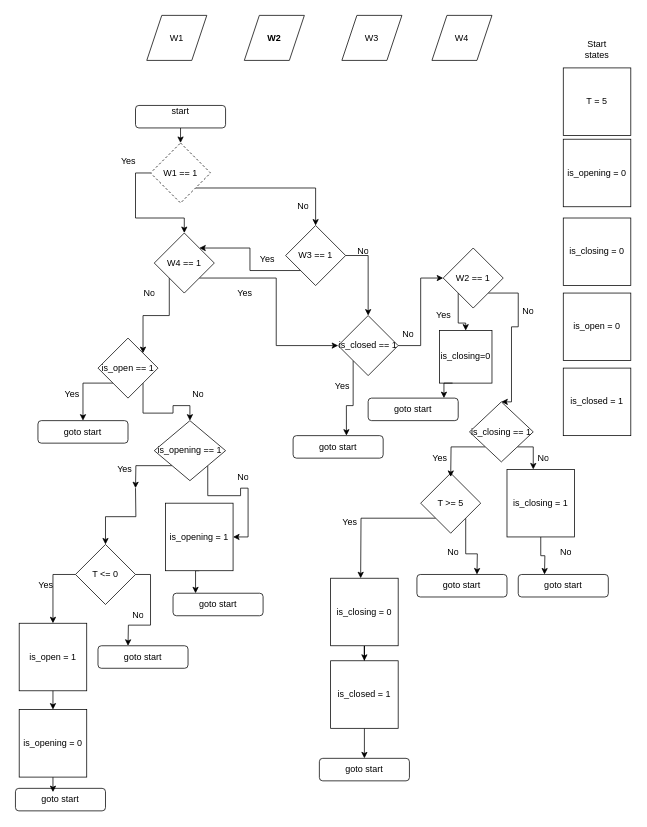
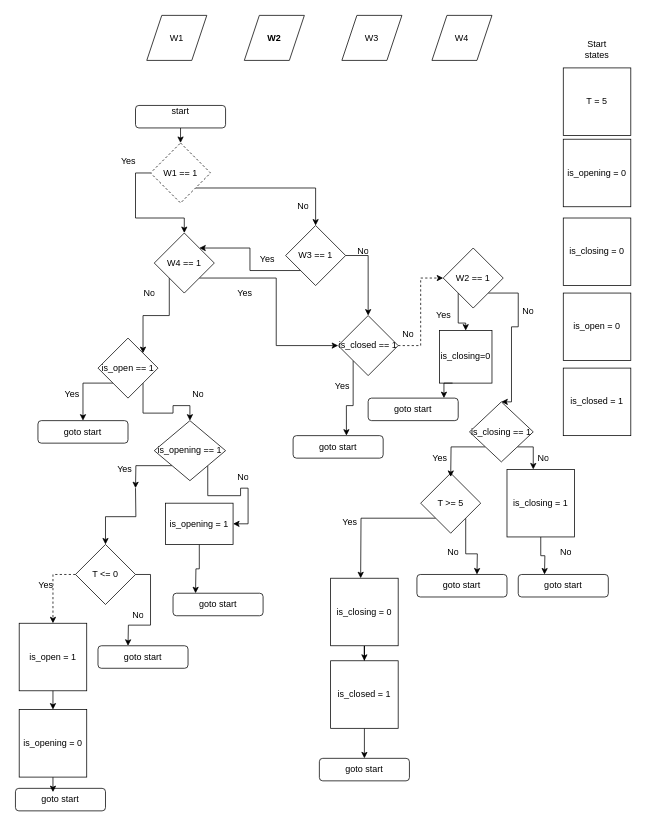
- <mxCell id="44" style="edgeStyle=orthogonalEdgeStyle;rounded=0;orthogonalLoop=1;jettySize=auto;html=1;exitX=1;exitY=0.5;exitDx=0;exitDy=0;entryX=0;entryY=0.5;entryDx=0;entryDy=0;" edge="1" parent="1" source="45" target="80"><mxGeometry relative="1" as="geometry" /></mxCell>
+ <mxCell id="44" style="edgeStyle=orthogonalEdgeStyle;rounded=0;orthogonalLoop=1;jettySize=auto;html=1;exitX=1;exitY=0.5;exitDx=0;exitDy=0;entryX=0;entryY=0.5;entryDx=0;entryDy=0;dashed=1;" edge="1" parent="1" source="45" target="80"><mxGeometry relative="1" as="geometry" /></mxCell>
- <mxCell id="11" value="is_opening = 1" style="whiteSpace=wrap;html=1;aspect=fixed;" vertex="1" parent="1"><mxGeometry x="220" y="670" width="90" height="90" as="geometry" /></mxCell>
+ <mxCell id="11" value="is_opening = 1" style="whiteSpace=wrap;html=1;aspect=fixed;" vertex="1" parent="1"><mxGeometry x="220" y="670" width="90" height="55" as="geometry" /></mxCell>
- <mxCell id="23" style="edgeStyle=orthogonalEdgeStyle;rounded=0;orthogonalLoop=1;jettySize=auto;html=1;exitX=0;exitY=0.5;exitDx=0;exitDy=0;entryX=0.5;entryY=0;entryDx=0;entryDy=0;" edge="1" parent="1" source="25" target="40"><mxGeometry relative="1" as="geometry"><mxPoint x="75" y="825" as="targetPoint" /></mxGeometry></mxCell>
+ <mxCell id="23" style="edgeStyle=orthogonalEdgeStyle;rounded=0;orthogonalLoop=1;jettySize=auto;html=1;exitX=0;exitY=0.5;exitDx=0;exitDy=0;entryX=0.5;entryY=0;entryDx=0;entryDy=0;dashed=1;" edge="1" parent="1" source="25" target="40"><mxGeometry relative="1" as="geometry"><mxPoint x="75" y="825" as="targetPoint" /></mxGeometry></mxCell>
